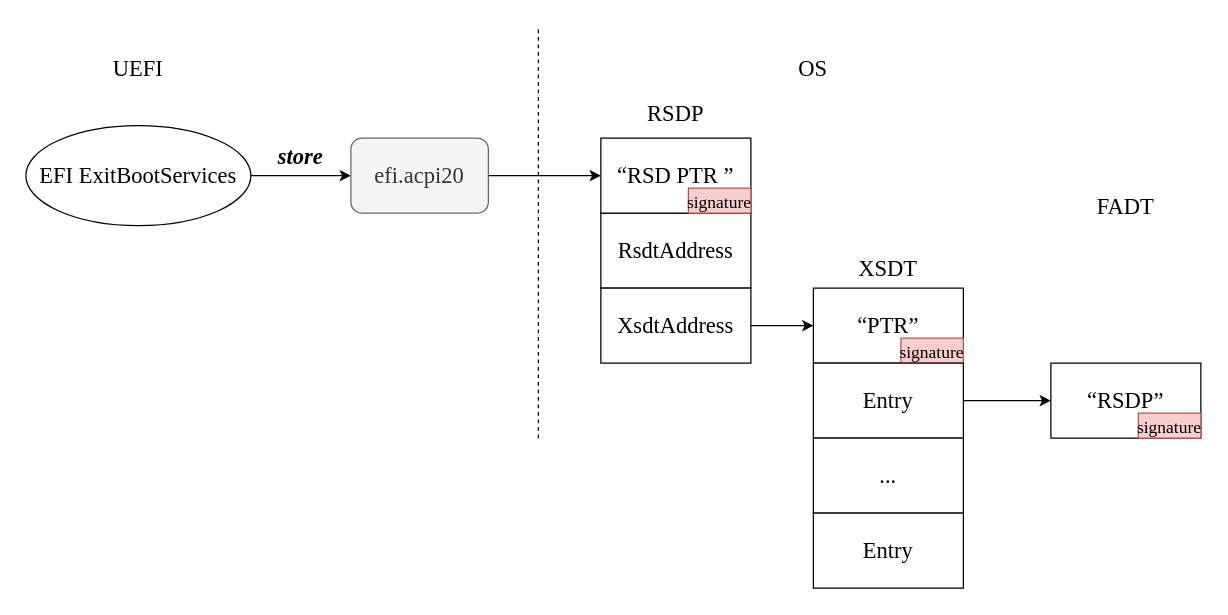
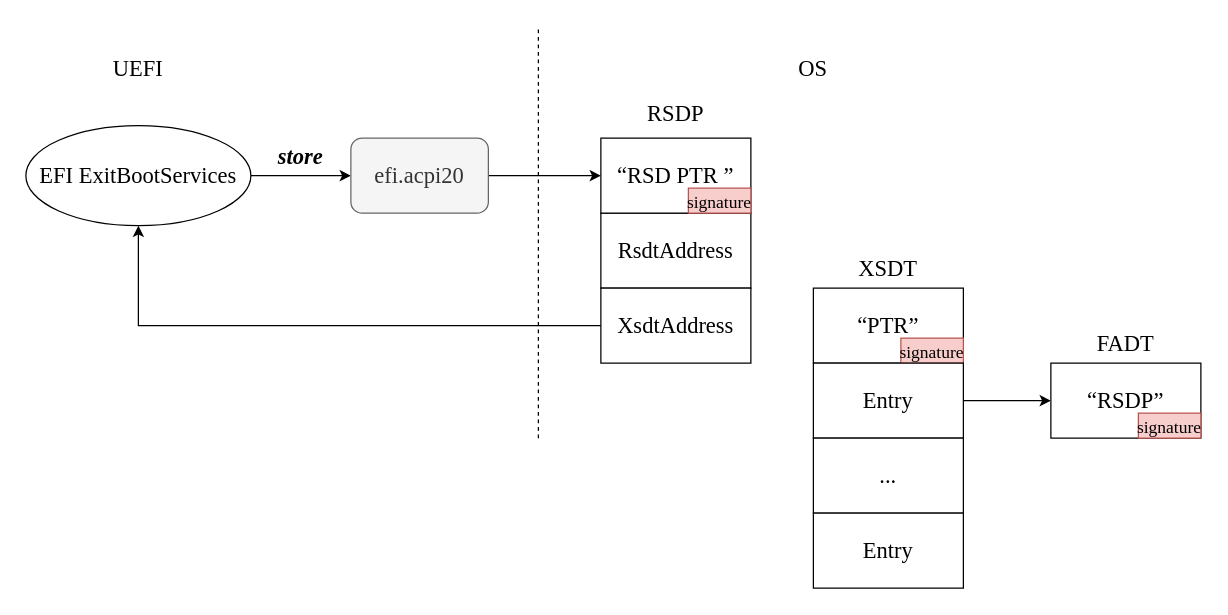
- <mxCell id="29" value="FADT" style="text;html=1;strokeColor=none;fillColor=none;align=center;verticalAlign=middle;whiteSpace=wrap;rounded=0;fontSize=18;fontFamily=Comic Sans MS;" vertex="1" parent="1"><mxGeometry x="870" y="150" width="60" height="30" as="geometry" /></mxCell>
+ <mxCell id="29" value="FADT" style="text;html=1;strokeColor=none;fillColor=none;align=center;verticalAlign=middle;whiteSpace=wrap;rounded=0;fontSize=18;fontFamily=Comic Sans MS;" vertex="1" parent="1"><mxGeometry x="870" y="260" width="60" height="30" as="geometry" /></mxCell>
- <mxCell id="13" style="edgeStyle=orthogonalEdgeStyle;rounded=0;orthogonalLoop=1;jettySize=auto;html=1;entryX=0;entryY=0.5;entryDx=0;entryDy=0;fontFamily=Comic Sans MS;fontSize=18;" edge="1" parent="1" source="14" target="16"><mxGeometry relative="1" as="geometry" /></mxCell>
+ <mxCell id="13" style="edgeStyle=orthogonalEdgeStyle;rounded=0;orthogonalLoop=1;jettySize=auto;html=1;fontFamily=Comic Sans MS;fontSize=18;" edge="1" parent="1" source="14" target="3"><mxGeometry relative="1" as="geometry" /></mxCell>
